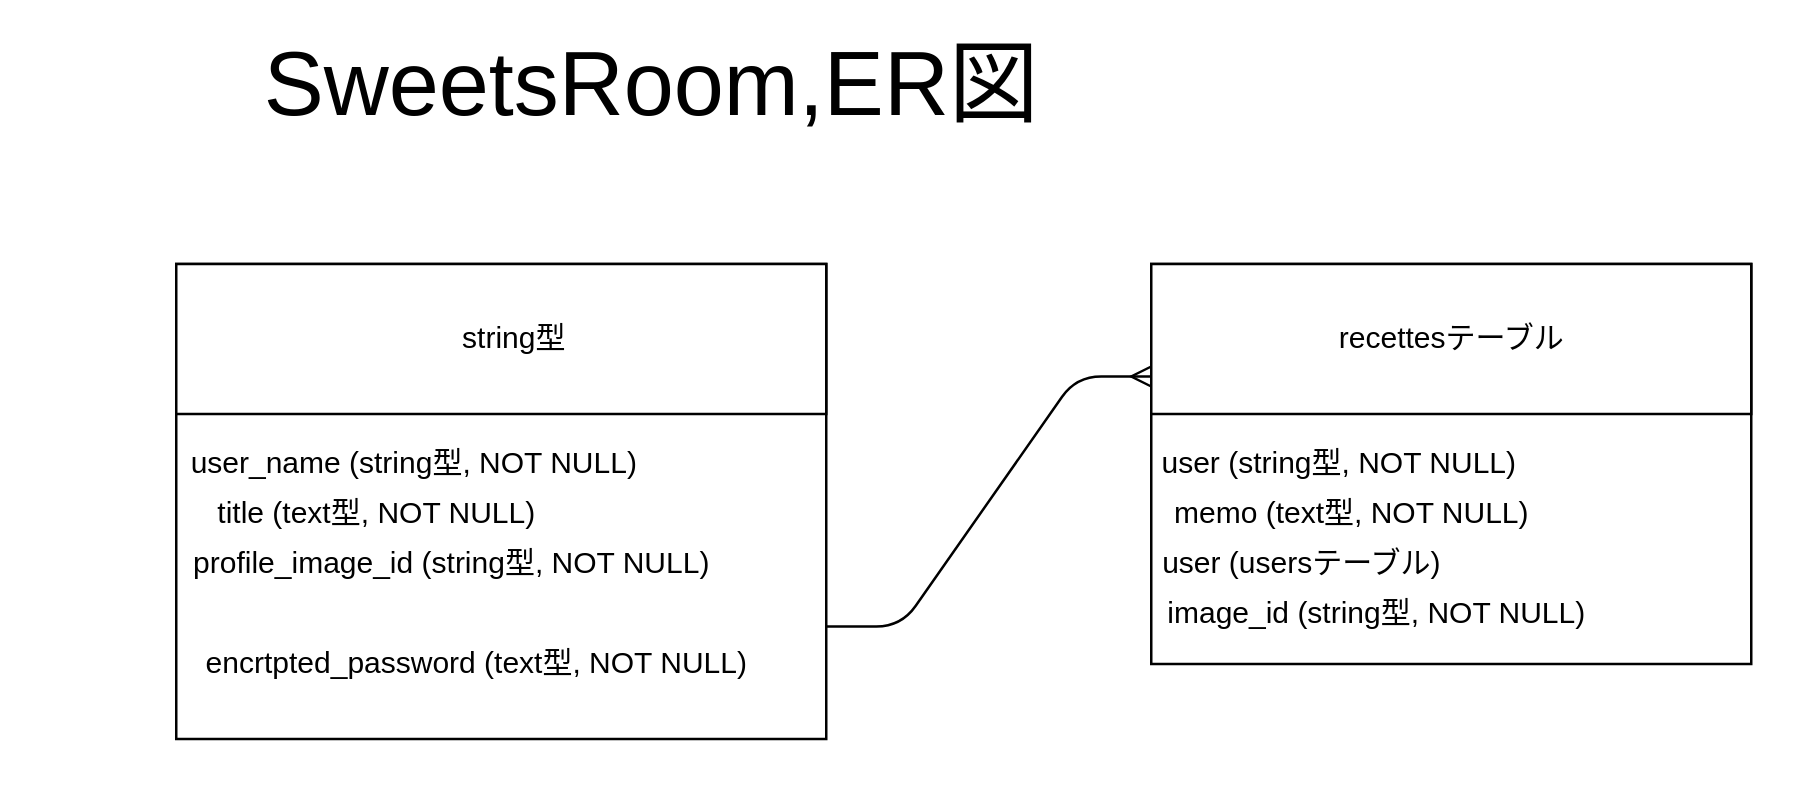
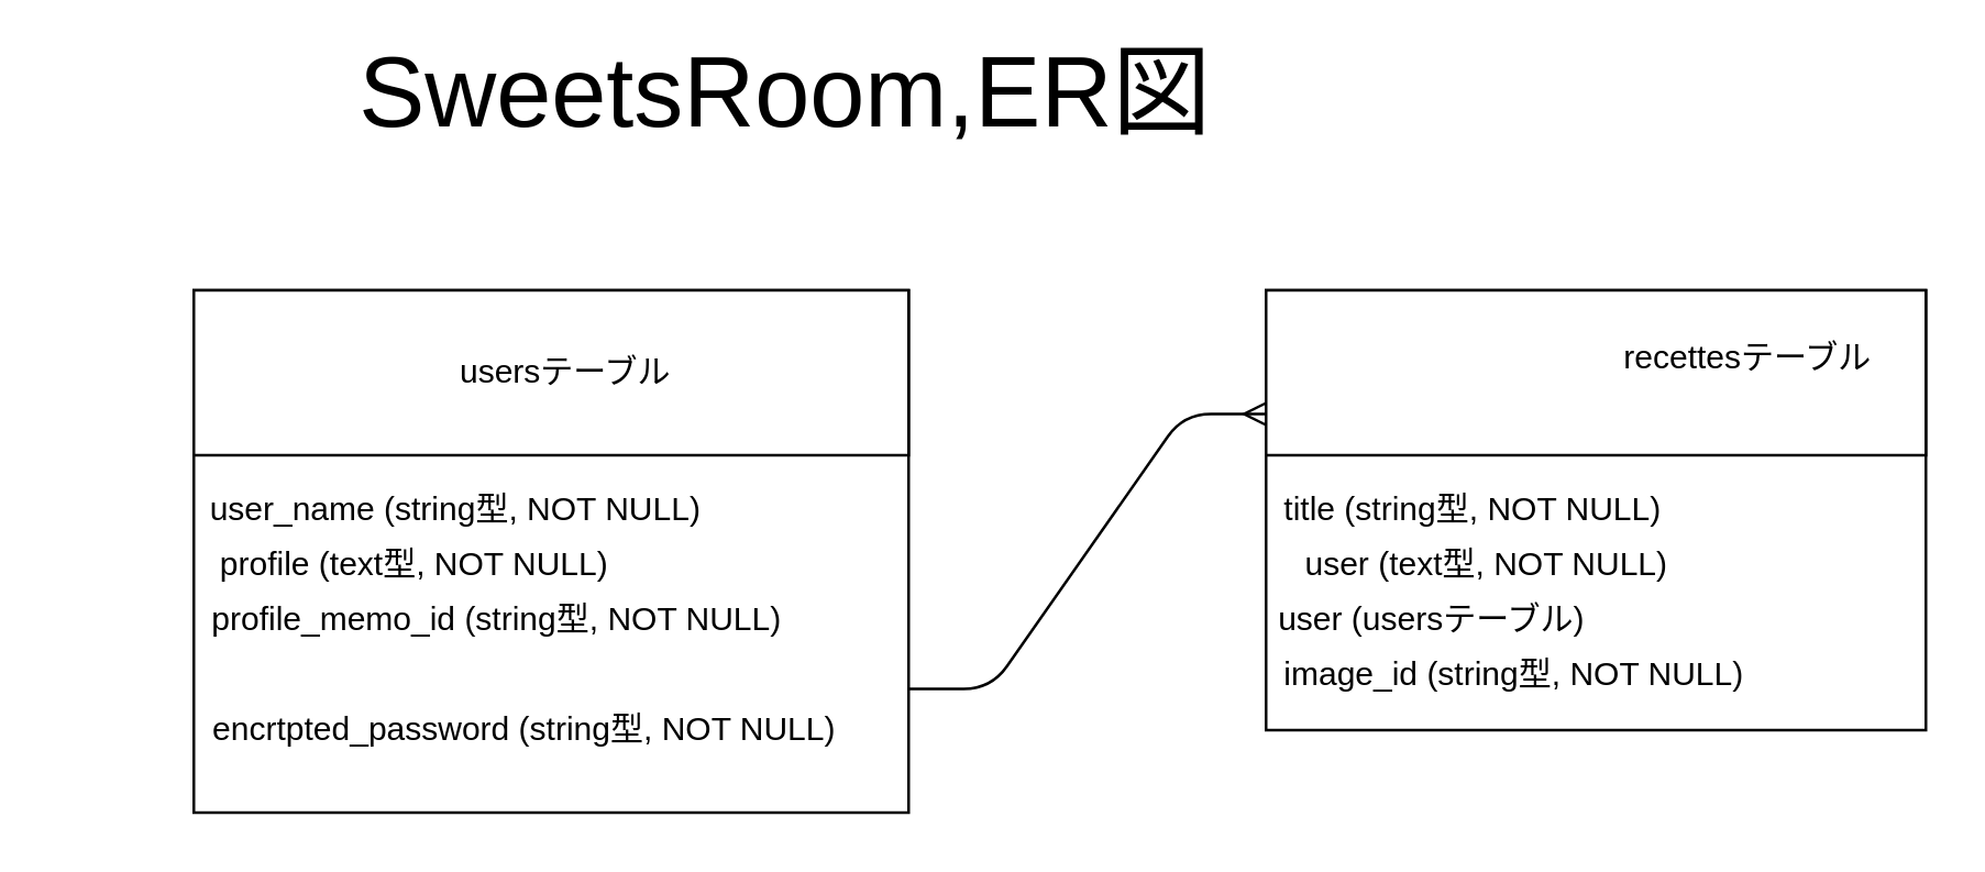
- <mxCell id="2" value="&lt;font&gt;&lt;font style=&quot;font-size: 36px&quot;&gt;SweetsRoom,ER図&lt;br&gt;&lt;/font&gt;&lt;br&gt;&lt;/font&gt;" style="text;html=1;align=center;verticalAlign=middle;resizable=0;points=[];autosize=1;" parent="1" vertex="1"><mxGeometry x="95" y="20" width="330" height="40" as="geometry" /></mxCell>
+ <mxCell id="2" value="&lt;font&gt;&lt;font style=&quot;font-size: 36px&quot;&gt;SweetsRoom,ER図&lt;br&gt;&lt;/font&gt;&lt;br&gt;&lt;/font&gt;" style="text;html=1;align=center;verticalAlign=middle;resizable=0;points=[];autosize=1;" parent="1" vertex="1"><mxGeometry x="120" y="20" width="330" height="40" as="geometry" /></mxCell>
- <mxCell id="5" value="string型" style="text;html=1;align=center;verticalAlign=middle;resizable=0;points=[];autosize=1;" parent="1" vertex="1"><mxGeometry x="160" y="125" width="90" height="20" as="geometry" /></mxCell>
+ <mxCell id="5" value="usersテーブル" style="text;html=1;align=center;verticalAlign=middle;resizable=0;points=[];autosize=1;" parent="1" vertex="1"><mxGeometry x="160" y="125" width="90" height="20" as="geometry" /></mxCell>
- <mxCell id="12" value="recettesテーブル" style="text;html=1;align=center;verticalAlign=middle;resizable=0;points=[];autosize=1;" parent="1" vertex="1"><mxGeometry x="530" y="125" width="100" height="20" as="geometry" /></mxCell>
+ <mxCell id="12" value="recettesテーブル" style="text;html=1;align=center;verticalAlign=middle;resizable=0;points=[];autosize=1;" parent="1" vertex="1"><mxGeometry x="585" y="120" width="100" height="20" as="geometry" /></mxCell>
- <mxCell id="13" value="user (string型, NOT NULL)" style="text;html=1;align=center;verticalAlign=middle;resizable=0;points=[];autosize=1;" parent="1" vertex="1"><mxGeometry x="460" y="175" width="150" height="20" as="geometry" /></mxCell>
+ <mxCell id="13" value="title (string型, NOT NULL)" style="text;html=1;align=center;verticalAlign=middle;resizable=0;points=[];autosize=1;" parent="1" vertex="1"><mxGeometry x="460" y="175" width="150" height="20" as="geometry" /></mxCell>
- <mxCell id="7" value="title (text型, NOT NULL)" style="text;html=1;align=center;verticalAlign=middle;resizable=0;points=[];autosize=1;" parent="1" vertex="1"><mxGeometry x="70" y="195" width="160" height="20" as="geometry" /></mxCell>
+ <mxCell id="7" value="profile (text型, NOT NULL)" style="text;html=1;align=center;verticalAlign=middle;resizable=0;points=[];autosize=1;" parent="1" vertex="1"><mxGeometry x="70" y="195" width="160" height="20" as="geometry" /></mxCell>
- <mxCell id="14" value="memo (text型, NOT NULL)" style="text;html=1;align=center;verticalAlign=middle;resizable=0;points=[];autosize=1;" parent="1" vertex="1"><mxGeometry x="460" y="195" width="160" height="20" as="geometry" /></mxCell>
+ <mxCell id="14" value="user (text型, NOT NULL)" style="text;html=1;align=center;verticalAlign=middle;resizable=0;points=[];autosize=1;" parent="1" vertex="1"><mxGeometry x="460" y="195" width="160" height="20" as="geometry" /></mxCell>
- <mxCell id="8" value="profile_image_id (string型, NOT NULL)" style="text;html=1;align=center;verticalAlign=middle;resizable=0;points=[];autosize=1;" parent="1" vertex="1"><mxGeometry x="70" y="215" width="220" height="20" as="geometry" /></mxCell>
+ <mxCell id="8" value="profile_memo_id (string型, NOT NULL)" style="text;html=1;align=center;verticalAlign=middle;resizable=0;points=[];autosize=1;" parent="1" vertex="1"><mxGeometry x="70" y="215" width="220" height="20" as="geometry" /></mxCell>
- <mxCell id="9" value="&amp;nbsp; &amp;nbsp; &amp;nbsp; &amp;nbsp; &amp;nbsp; &amp;nbsp; &amp;nbsp; &amp;nbsp;encrtpted_password (text型, NOT NULL)" style="text;html=1;align=center;verticalAlign=middle;resizable=0;points=[];autosize=1;" parent="1" vertex="1"><mxGeometry x="20" y="255" width="290" height="20" as="geometry" /></mxCell>
+ <mxCell id="9" value="&amp;nbsp; &amp;nbsp; &amp;nbsp; &amp;nbsp; &amp;nbsp; &amp;nbsp; &amp;nbsp; &amp;nbsp;encrtpted_password (string型, NOT NULL)" style="text;html=1;align=center;verticalAlign=middle;resizable=0;points=[];autosize=1;" parent="1" vertex="1"><mxGeometry x="20" y="255" width="290" height="20" as="geometry" /></mxCell>
